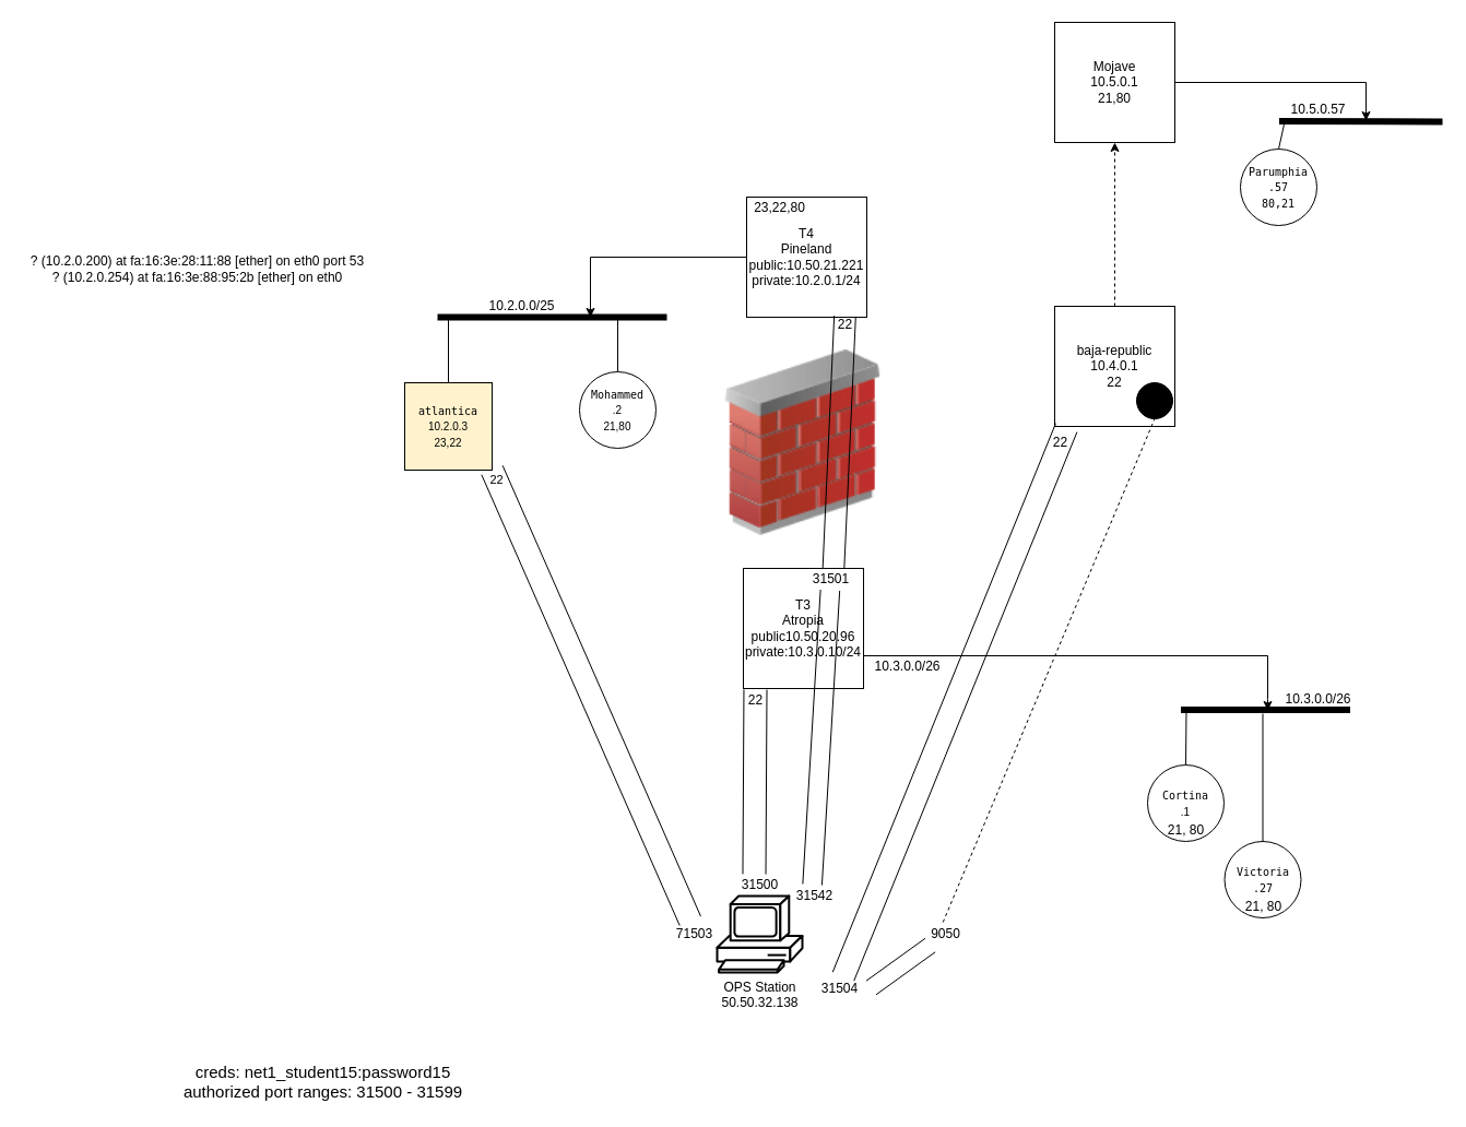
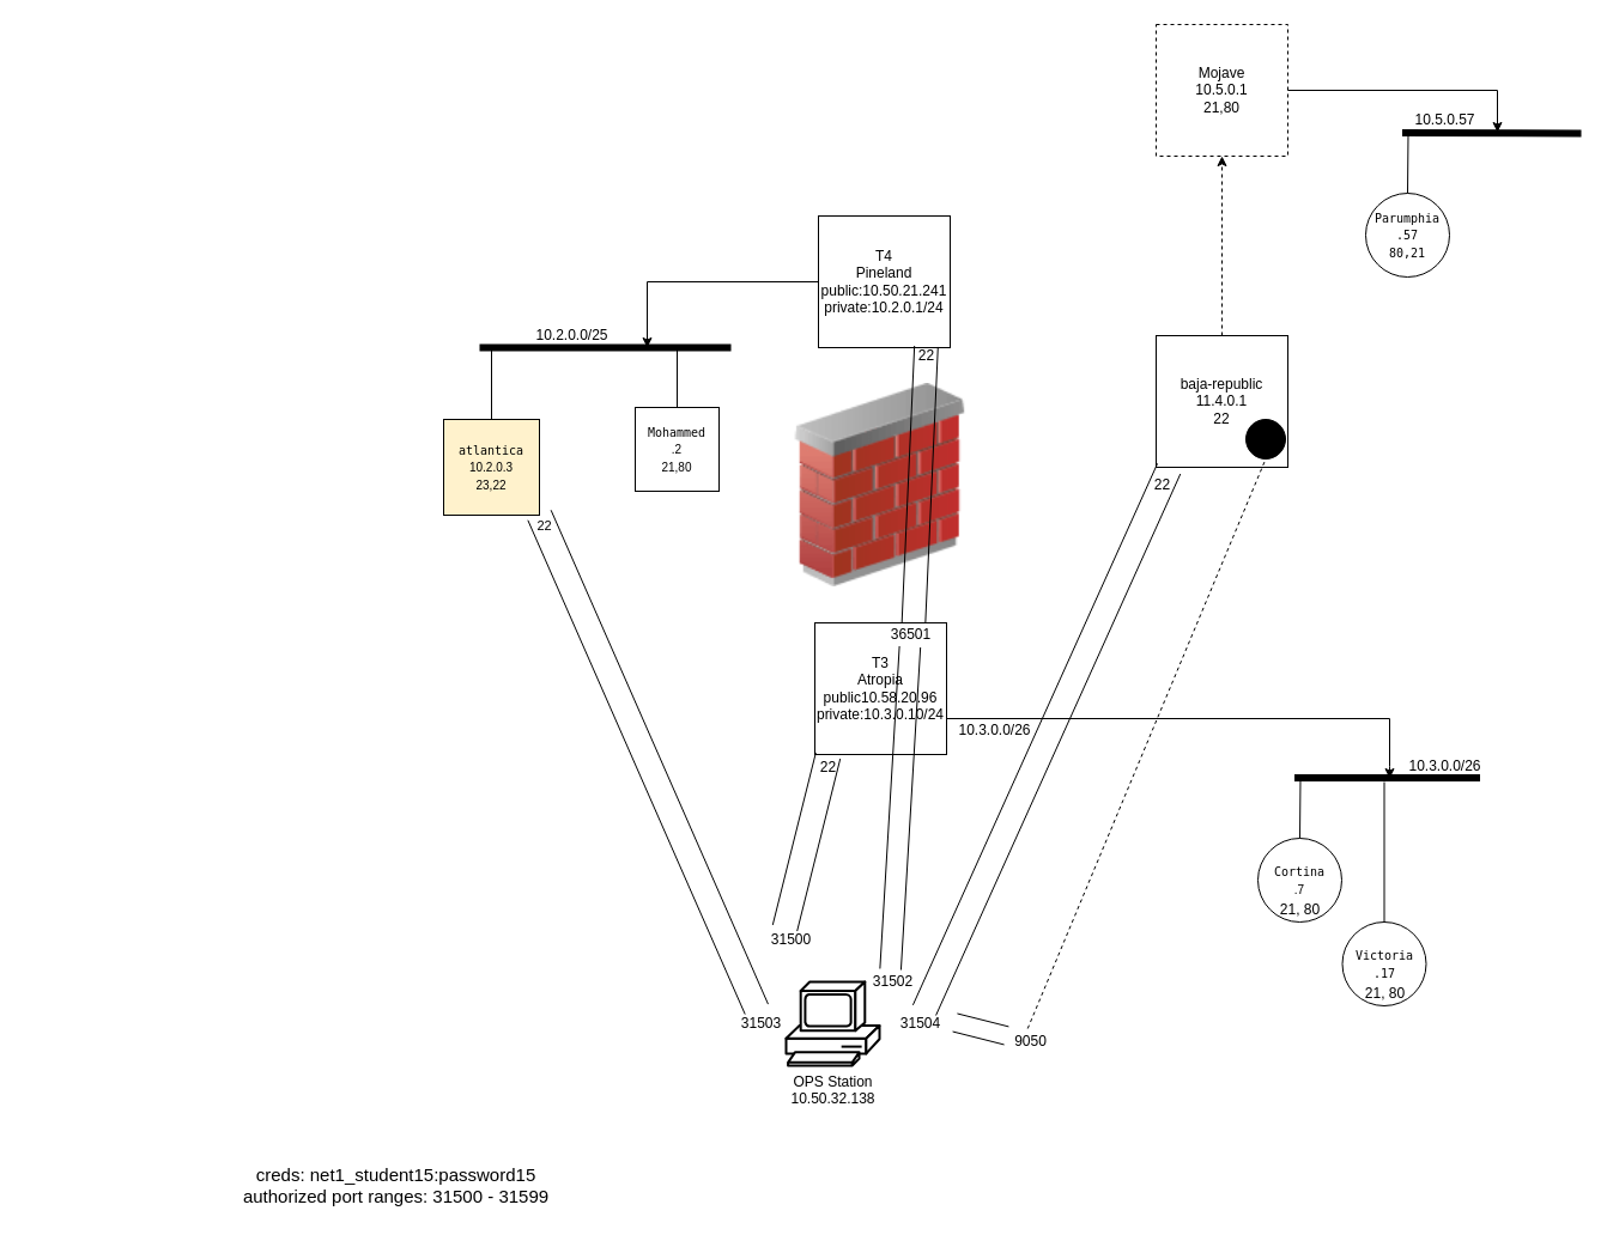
- <mxCell id="9" value="Mojave&lt;br&gt;10.5.0.1&lt;br&gt;21,80" style="whiteSpace=wrap;html=1;aspect=fixed;fillColor=none;" parent="1" vertex="1"><mxGeometry x="965" y="20" width="110" height="110" as="geometry" /></mxCell>
+ <mxCell id="9" value="Mojave&lt;br&gt;10.5.0.1&lt;br&gt;21,80" style="whiteSpace=wrap;html=1;aspect=fixed;fillColor=none;dashed=1;" parent="1" vertex="1"><mxGeometry x="965" y="20" width="110" height="110" as="geometry" /></mxCell>
- <mxCell id="50" value="&lt;font face=&quot;monospace&quot;&gt;&lt;span style=&quot;font-size: 10px&quot;&gt;Parumphia&lt;br&gt;.57&lt;br&gt;80,21&lt;br&gt;&lt;/span&gt;&lt;/font&gt;" style="ellipse;whiteSpace=wrap;html=1;aspect=fixed;fillColor=none;" parent="1" vertex="1"><mxGeometry x="1135" y="136" width="70" height="70" as="geometry" /></mxCell>
+ <mxCell id="50" value="&lt;font face=&quot;monospace&quot;&gt;&lt;span style=&quot;font-size: 10px&quot;&gt;Parumphia&lt;br&gt;.57&lt;br&gt;80,21&lt;br&gt;&lt;/span&gt;&lt;/font&gt;" style="ellipse;whiteSpace=wrap;html=1;aspect=fixed;fillColor=none;" parent="1" vertex="1"><mxGeometry x="1140" y="161" width="70" height="70" as="geometry" /></mxCell>
- <mxCell id="25" value="23,22,80" style="text;html=1;align=center;verticalAlign=middle;resizable=0;points=[];;autosize=1;" parent="22" vertex="1"><mxGeometry width="60" height="20" as="geometry" /></mxCell>
- <mxCell id="24" value="T4&lt;br&gt;Pineland&lt;br&gt;public:10.50.21.221&lt;br&gt;private:10.2.0.1/24" style="whiteSpace=wrap;html=1;aspect=fixed;fillColor=none;" parent="22" vertex="1"><mxGeometry width="110" height="110" as="geometry" /></mxCell>
+ <mxCell id="24" value="T4&lt;br&gt;Pineland&lt;br&gt;public:10.50.21.241&lt;br&gt;private:10.2.0.1/24" style="whiteSpace=wrap;html=1;aspect=fixed;fillColor=none;" parent="22" vertex="1"><mxGeometry width="110" height="110" as="geometry" /></mxCell>
- <mxCell id="48" value="&lt;div&gt;? (10.2.0.200) at fa:16:3e:28:11:88 [ether] on eth0 port 53&lt;/div&gt;&lt;div&gt;&lt;div&gt;? (10.2.0.254) at fa:16:3e:88:95:2b [ether] on eth0&lt;/div&gt;&lt;/div&gt;" style="text;html=1;align=center;verticalAlign=middle;resizable=0;points=[];autosize=1;" parent="1" vertex="1"><mxGeometry x="20" y="231" width="320" height="30" as="geometry" /></mxCell>
- <mxCell id="7" value="baja-republic&lt;br&gt;10.4.0.1&lt;br&gt;22" style="whiteSpace=wrap;html=1;aspect=fixed;fillColor=none;" parent="1" vertex="1"><mxGeometry x="965" y="280" width="110" height="110" as="geometry" /></mxCell>
+ <mxCell id="7" value="baja-republic&lt;br&gt;11.4.0.1&lt;br&gt;22" style="whiteSpace=wrap;html=1;aspect=fixed;fillColor=none;" parent="1" vertex="1"><mxGeometry x="965" y="280" width="110" height="110" as="geometry" /></mxCell>
- <mxCell id="29" value="&lt;font style=&quot;font-size: 10px&quot;&gt;&lt;span class=&quot;challenge-desc&quot;&gt;&lt;code&gt;Mohammed&lt;/code&gt;&lt;/span&gt;&lt;span&gt;&lt;br&gt;.2&lt;br&gt;21,80&lt;br&gt;&lt;/span&gt;&lt;/font&gt;" style="ellipse;whiteSpace=wrap;html=1;aspect=fixed;fillColor=none;" parent="1" vertex="1"><mxGeometry x="530" y="340" width="70" height="70" as="geometry" /></mxCell>
+ <mxCell id="29" value="&lt;font style=&quot;font-size: 10px&quot;&gt;&lt;span class=&quot;challenge-desc&quot;&gt;&lt;code&gt;Mohammed&lt;/code&gt;&lt;/span&gt;&lt;span&gt;&lt;br&gt;.2&lt;br&gt;21,80&lt;br&gt;&lt;/span&gt;&lt;/font&gt;" style="whiteSpace=wrap;html=1;aspect=fixed;fillColor=none;rounded=0;" parent="1" vertex="1"><mxGeometry x="530" y="340" width="70" height="70" as="geometry" /></mxCell>
- <mxCell id="32" value="31501" style="text;html=1;align=center;verticalAlign=middle;resizable=0;points=[];autosize=1;" parent="1" vertex="1"><mxGeometry x="735" y="520" width="50" height="20" as="geometry" /></mxCell>
+ <mxCell id="32" value="36501" style="text;html=1;align=center;verticalAlign=middle;resizable=0;points=[];autosize=1;" parent="1" vertex="1"><mxGeometry x="735" y="520" width="50" height="20" as="geometry" /></mxCell>
- <mxCell id="5" value="T3&lt;br&gt;Atropia&lt;br&gt;public10.50.20.96&lt;br&gt;private:10.3.0.10/24" style="whiteSpace=wrap;html=1;aspect=fixed;fillColor=none;" parent="1" vertex="1"><mxGeometry x="680" y="520" width="110" height="110" as="geometry" /></mxCell>
+ <mxCell id="5" value="T3&lt;br&gt;Atropia&lt;br&gt;public10.58.20.96&lt;br&gt;private:10.3.0.10/24" style="whiteSpace=wrap;html=1;aspect=fixed;fillColor=none;" parent="1" vertex="1"><mxGeometry x="680" y="520" width="110" height="110" as="geometry" /></mxCell>
- <mxCell id="17" value="&lt;font style=&quot;font-size: 10px&quot;&gt;&lt;span class=&quot;challenge-desc&quot; style=&quot;white-space: normal&quot;&gt;&lt;code&gt;Cortina&lt;/code&gt;&lt;/span&gt;&lt;br style=&quot;white-space: normal&quot;&gt;&lt;span style=&quot;white-space: normal&quot;&gt;.1&lt;/span&gt;&lt;/font&gt;" style="ellipse;whiteSpace=wrap;html=1;aspect=fixed;fillColor=none;" parent="1" vertex="1"><mxGeometry x="1050" y="700" width="70" height="70" as="geometry" /></mxCell>
+ <mxCell id="17" value="&lt;font style=&quot;font-size: 10px&quot;&gt;&lt;span class=&quot;challenge-desc&quot; style=&quot;white-space: normal&quot;&gt;&lt;code&gt;Cortina&lt;/code&gt;&lt;/span&gt;&lt;br style=&quot;white-space: normal&quot;&gt;&lt;span style=&quot;white-space: normal&quot;&gt;.7&lt;/span&gt;&lt;/font&gt;" style="ellipse;whiteSpace=wrap;html=1;aspect=fixed;fillColor=none;" parent="1" vertex="1"><mxGeometry x="1050" y="700" width="70" height="70" as="geometry" /></mxCell>
- <mxCell id="19" value="&lt;span style=&quot;font-family: monospace ; font-size: 10px&quot;&gt;Victoria&lt;/span&gt;&lt;br style=&quot;font-family: monospace ; font-size: 10px&quot;&gt;&lt;span style=&quot;font-family: monospace ; font-size: 10px&quot;&gt;.27&lt;/span&gt;" style="ellipse;whiteSpace=wrap;html=1;aspect=fixed;fillColor=none;" parent="1" vertex="1"><mxGeometry x="1120.5" y="770" width="70" height="70" as="geometry" /></mxCell>
+ <mxCell id="19" value="&lt;span style=&quot;font-family: monospace ; font-size: 10px&quot;&gt;Victoria&lt;/span&gt;&lt;br style=&quot;font-family: monospace ; font-size: 10px&quot;&gt;&lt;span style=&quot;font-family: monospace ; font-size: 10px&quot;&gt;.17&lt;/span&gt;" style="ellipse;whiteSpace=wrap;html=1;aspect=fixed;fillColor=none;" parent="1" vertex="1"><mxGeometry x="1120.5" y="770" width="70" height="70" as="geometry" /></mxCell>
- <mxCell id="13" value="31500" style="text;html=1;align=center;verticalAlign=middle;resizable=0;points=[];;autosize=1;" parent="1" vertex="1"><mxGeometry x="670" y="800" width="50" height="20" as="geometry" /></mxCell>
+ <mxCell id="13" value="31500" style="text;html=1;align=center;verticalAlign=middle;resizable=0;points=[];;autosize=1;" parent="1" vertex="1"><mxGeometry x="635" y="775" width="50" height="20" as="geometry" /></mxCell>
- <mxCell id="34" value="31542" style="text;html=1;align=center;verticalAlign=middle;resizable=0;points=[];autosize=1;" parent="1" vertex="1"><mxGeometry x="720" y="810" width="50" height="20" as="geometry" /></mxCell>
+ <mxCell id="34" value="31502" style="text;html=1;align=center;verticalAlign=middle;resizable=0;points=[];autosize=1;" parent="1" vertex="1"><mxGeometry x="720" y="810" width="50" height="20" as="geometry" /></mxCell>
- <mxCell id="41" value="71503" style="text;html=1;align=center;verticalAlign=middle;resizable=0;points=[];autosize=1;" parent="1" vertex="1"><mxGeometry x="610" y="845" width="50" height="20" as="geometry" /></mxCell>
+ <mxCell id="41" value="31503" style="text;html=1;align=center;verticalAlign=middle;resizable=0;points=[];autosize=1;" parent="1" vertex="1"><mxGeometry x="610" y="845" width="50" height="20" as="geometry" /></mxCell>
- <mxCell id="14" value="9050" style="text;html=1;align=center;verticalAlign=middle;resizable=0;points=[];;autosize=1;" parent="1" vertex="1"><mxGeometry x="845" y="845" width="40" height="20" as="geometry" /></mxCell>
+ <mxCell id="14" value="9050" style="text;html=1;align=center;verticalAlign=middle;resizable=0;points=[];;autosize=1;" parent="1" vertex="1"><mxGeometry x="840" y="860" width="40" height="20" as="geometry" /></mxCell>
- <mxCell id="44" value="31504" style="text;html=1;align=center;verticalAlign=middle;resizable=0;points=[];autosize=1;" parent="1" vertex="1"><mxGeometry x="743" y="895" width="50" height="20" as="geometry" /></mxCell>
+ <mxCell id="44" value="31504" style="text;html=1;align=center;verticalAlign=middle;resizable=0;points=[];autosize=1;" parent="1" vertex="1"><mxGeometry x="743" y="845" width="50" height="20" as="geometry" /></mxCell>
- <mxCell id="2" value="OPS Station&lt;br&gt;50.50.32.138" style="shape=mxgraph.cisco.computers_and_peripherals.pc;html=1;dashed=0;strokeWidth=2;verticalLabelPosition=bottom;verticalAlign=top;" parent="1" vertex="1"><mxGeometry x="656" y="820" width="78" height="70" as="geometry" /></mxCell>
+ <mxCell id="2" value="OPS Station&lt;br&gt;10.50.32.138" style="shape=mxgraph.cisco.computers_and_peripherals.pc;html=1;dashed=0;strokeWidth=2;verticalLabelPosition=bottom;verticalAlign=top;" parent="1" vertex="1"><mxGeometry x="656" y="820" width="78" height="70" as="geometry" /></mxCell>
- <mxCell id="10" value="&lt;font&gt;&lt;span style=&quot;font-size: 15px&quot;&gt;creds: net1_student15:password15&lt;/span&gt;&lt;br&gt;&lt;span style=&quot;font-size: 15px&quot;&gt;authorized port ranges: 31500 - 31599&lt;/span&gt;&lt;br&gt;&lt;/font&gt;" style="text;html=1;align=center;verticalAlign=middle;resizable=0;points=[];;autosize=1;" parent="1" vertex="1"><mxGeometry x="160" y="970" width="270" height="40" as="geometry" /></mxCell>
+ <mxCell id="10" value="&lt;font&gt;&lt;span style=&quot;font-size: 15px&quot;&gt;creds: net1_student15:password15&lt;/span&gt;&lt;br&gt;&lt;span style=&quot;font-size: 15px&quot;&gt;authorized port ranges: 31500 - 31599&lt;/span&gt;&lt;br&gt;&lt;/font&gt;" style="text;html=1;align=center;verticalAlign=middle;resizable=0;points=[];;autosize=1;" parent="1" vertex="1"><mxGeometry x="195" y="970" width="270" height="40" as="geometry" /></mxCell>
